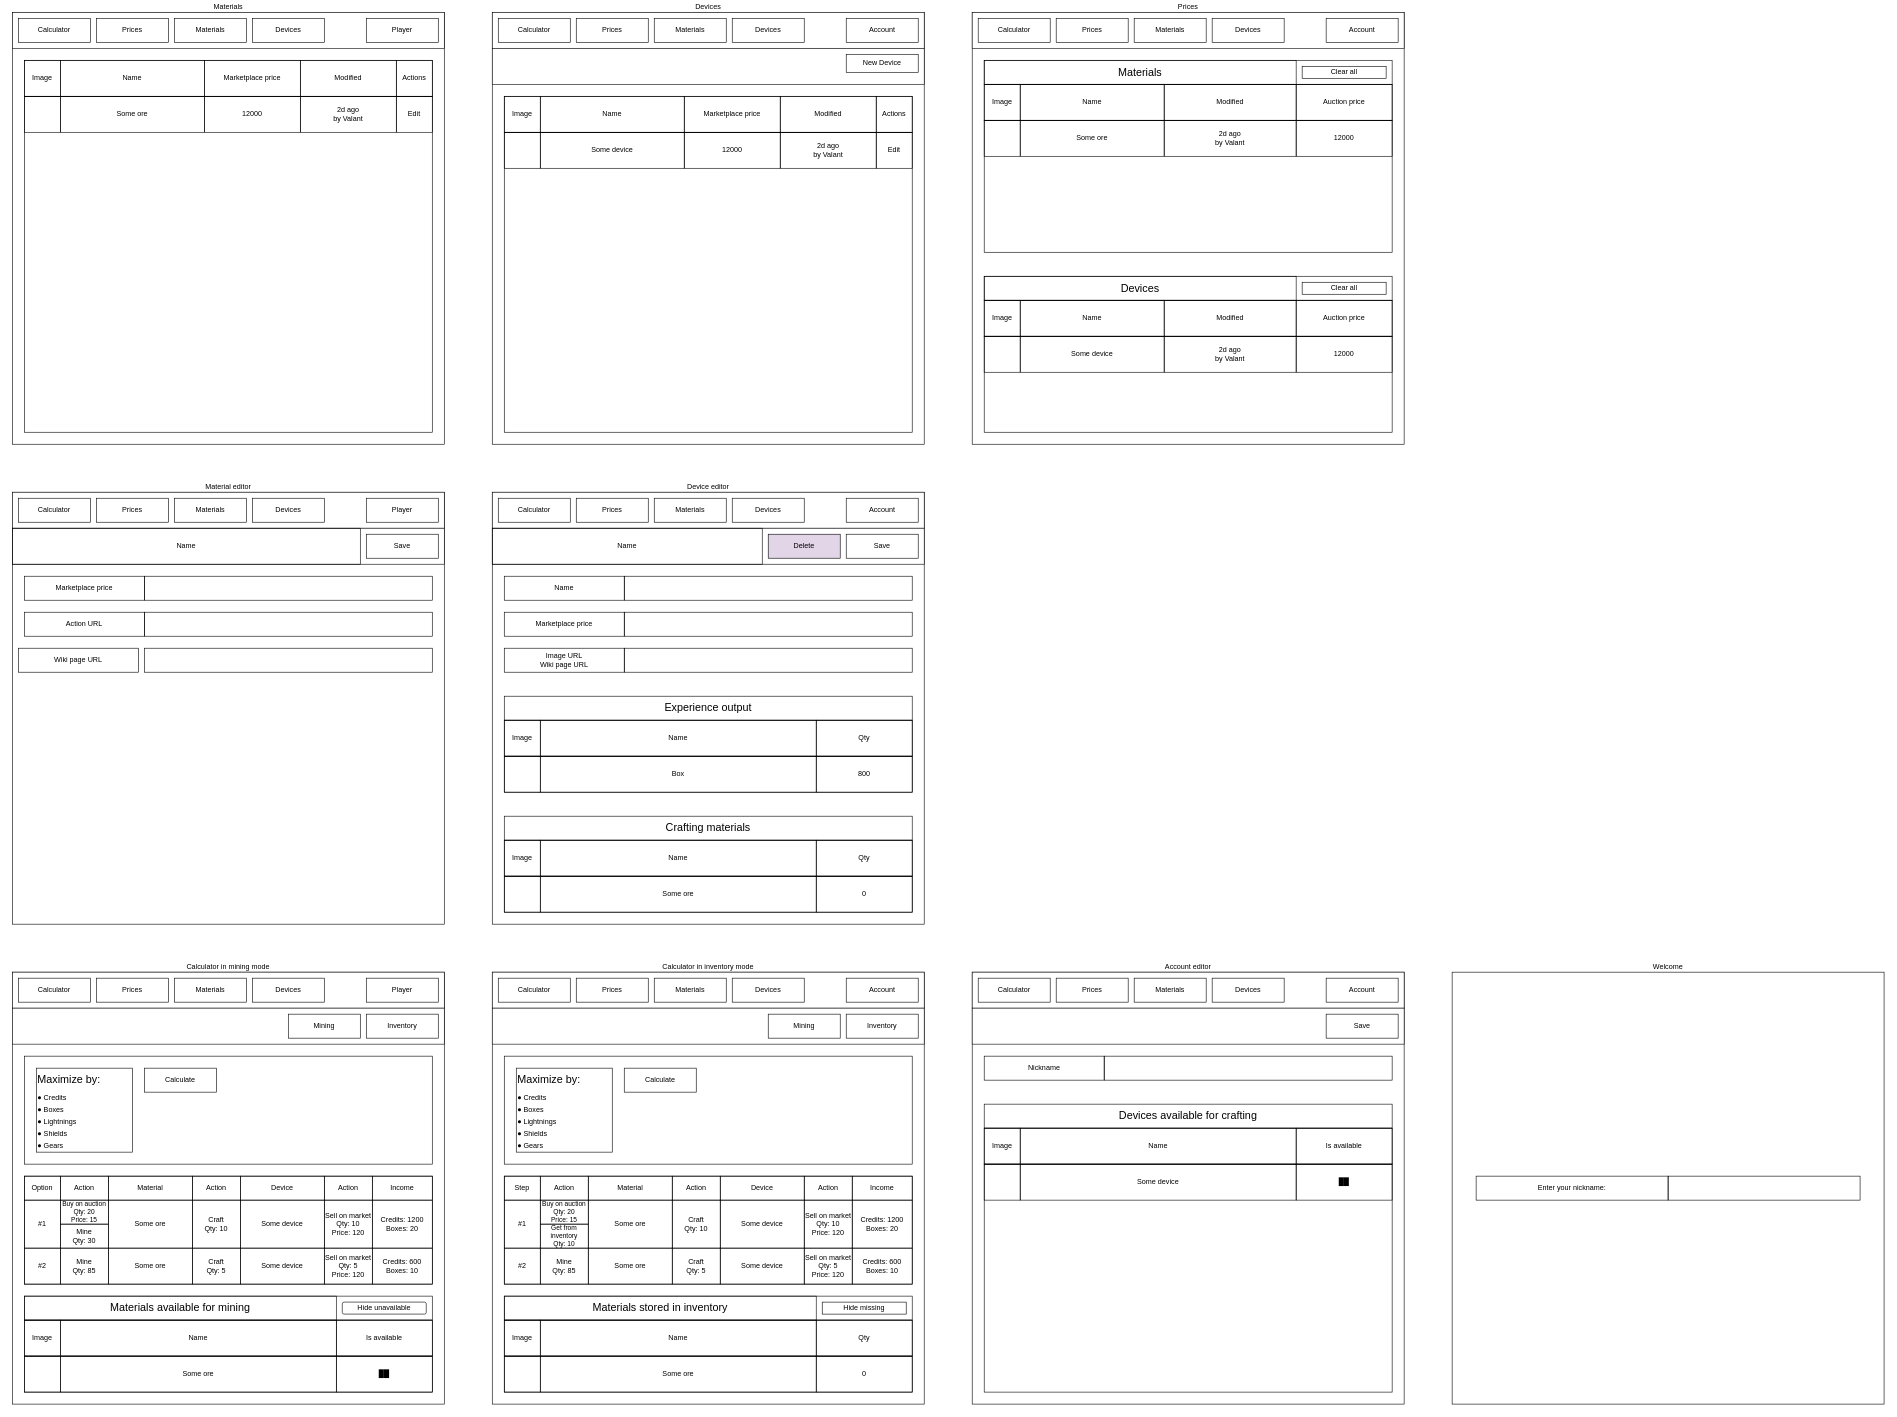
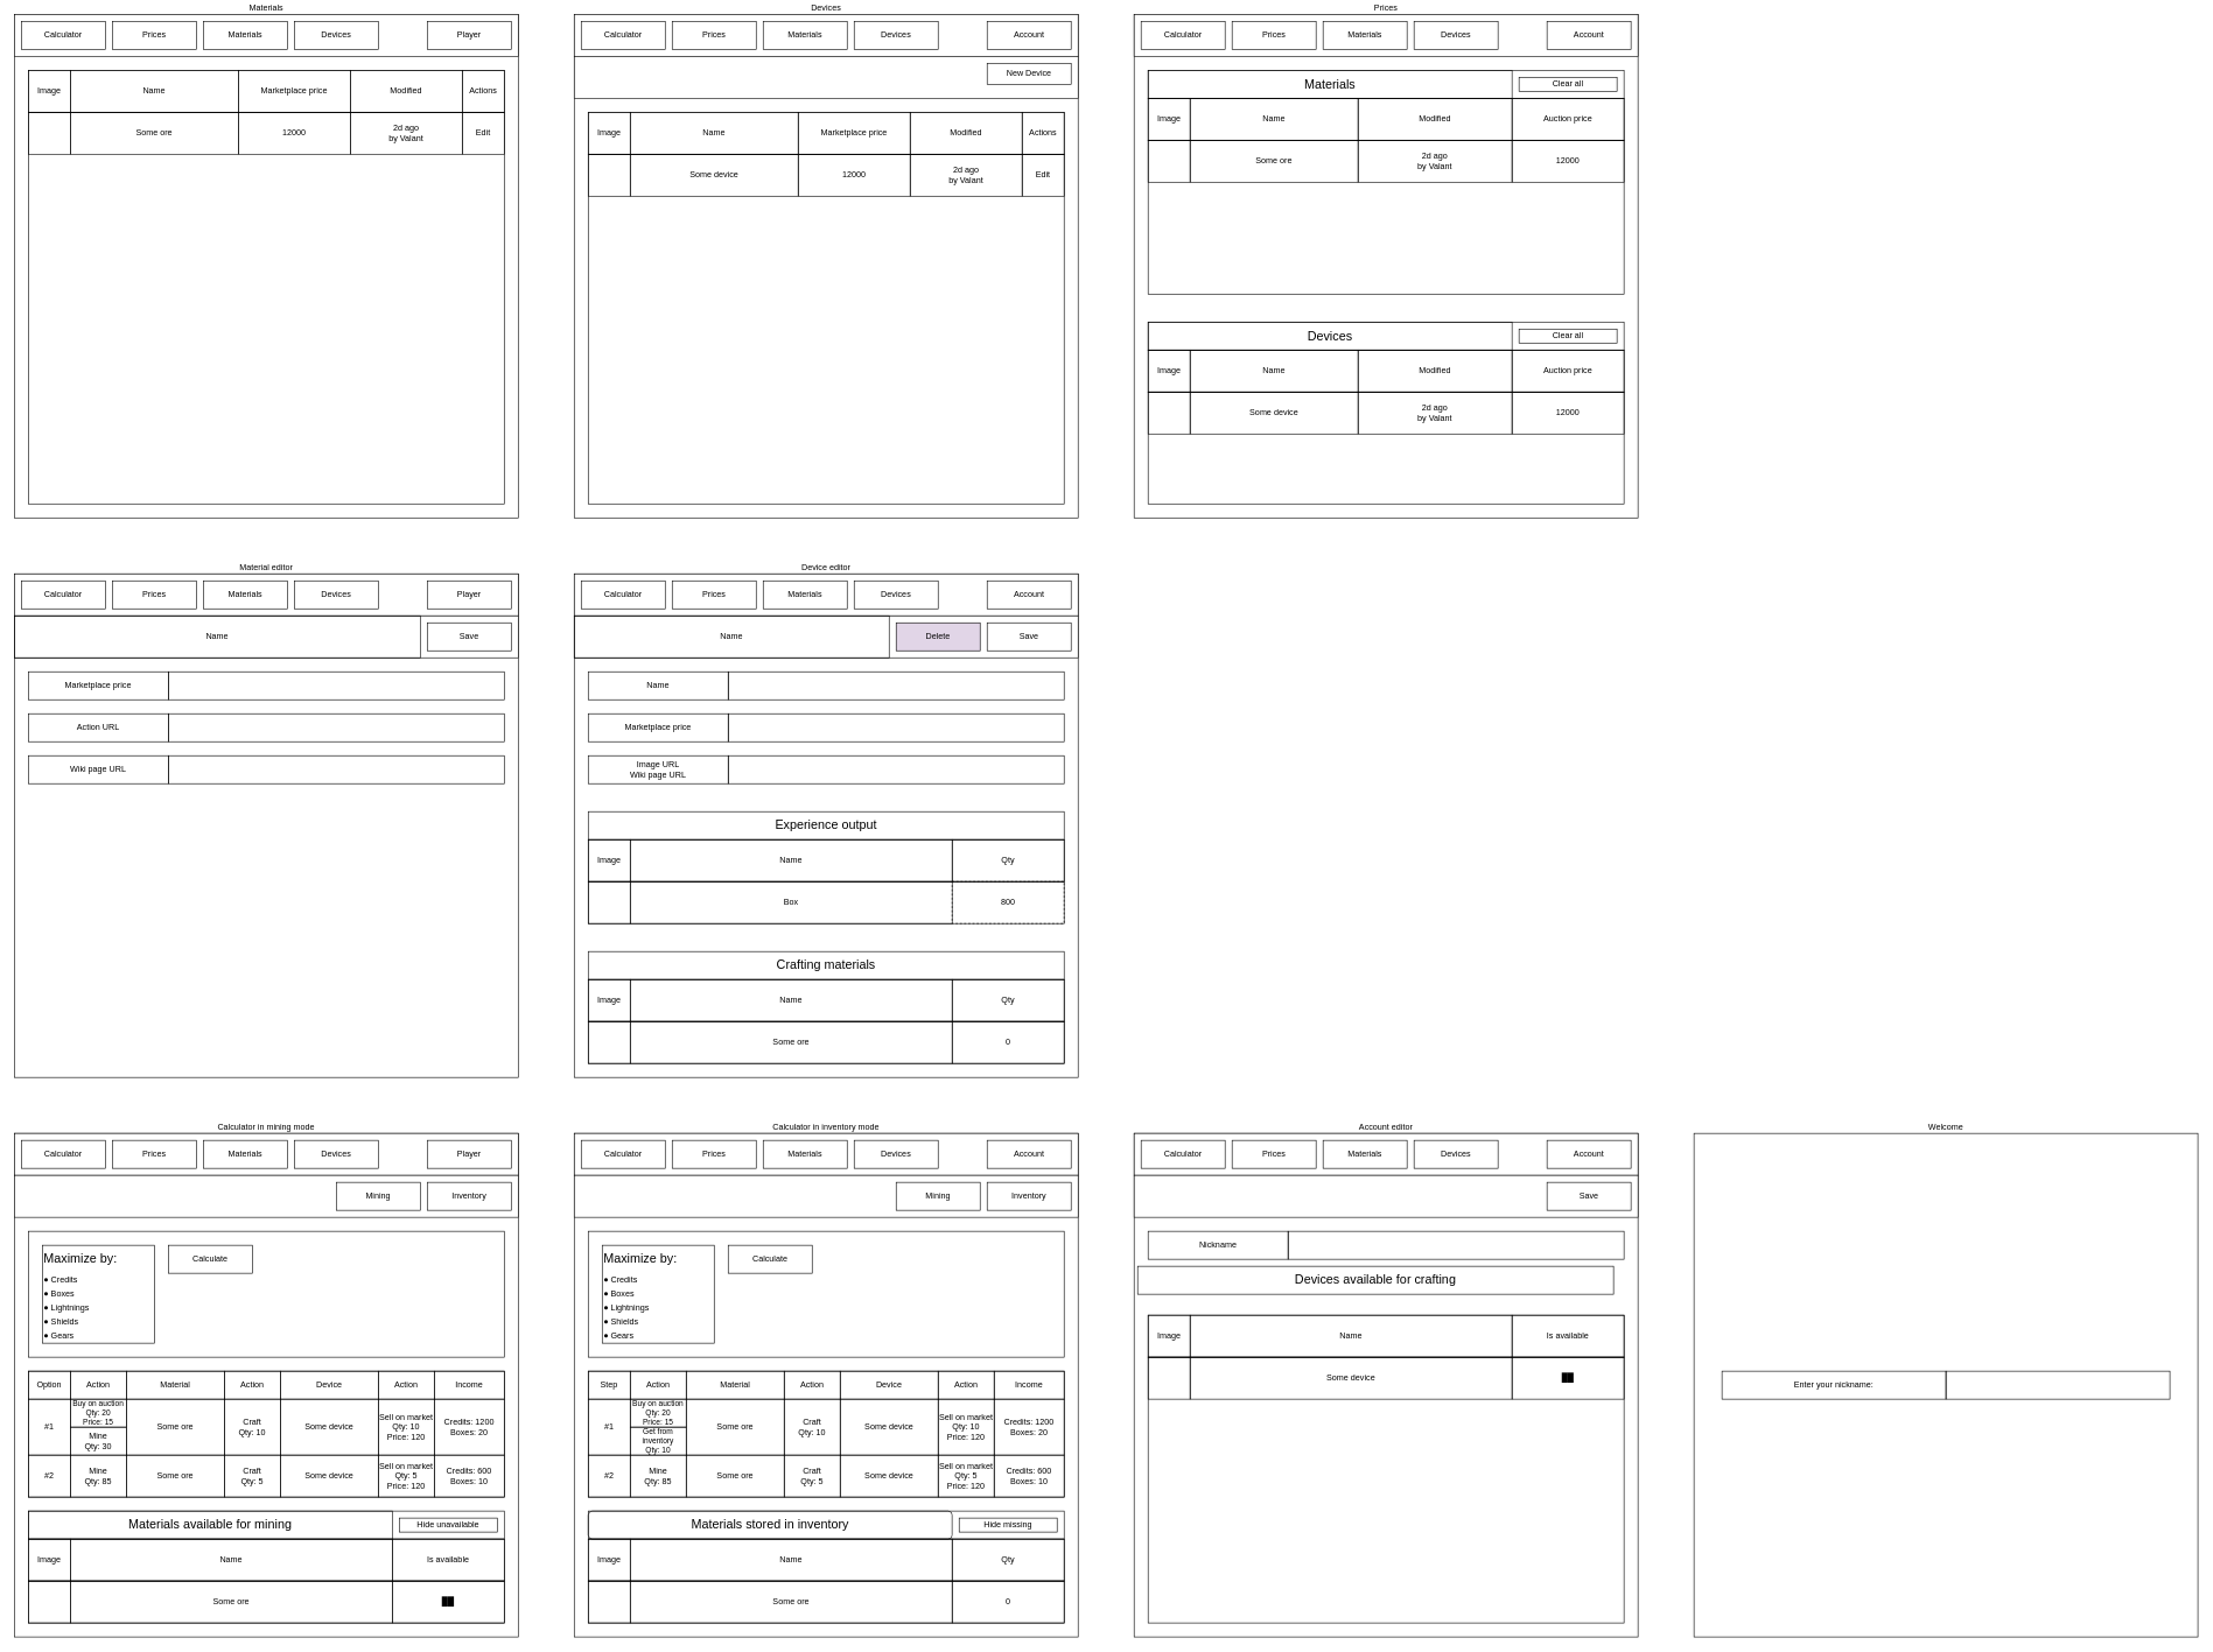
- <mxCell id="203" value="Wiki page URL" style="rounded=0;whiteSpace=wrap;html=1;fillColor=none;verticalAlign=middle;" parent="1" vertex="1"><mxGeometry x="30" y="1080" width="200" height="40" as="geometry" /></mxCell>
+ <mxCell id="203" value="Wiki page URL" style="rounded=0;whiteSpace=wrap;html=1;fillColor=none;verticalAlign=middle;" parent="1" vertex="1"><mxGeometry x="40" y="1080" width="200" height="40" as="geometry" /></mxCell>
- <mxCell id="143" value="800" style="rounded=0;whiteSpace=wrap;html=1;fillColor=none;verticalAlign=middle;" parent="1" vertex="1"><mxGeometry x="1360" y="1260" width="160" height="60" as="geometry" /></mxCell>
+ <mxCell id="143" value="800" style="rounded=0;whiteSpace=wrap;html=1;fillColor=none;verticalAlign=middle;dashed=1;" parent="1" vertex="1"><mxGeometry x="1360" y="1260" width="160" height="60" as="geometry" /></mxCell>
- <mxCell id="164" value="Devices available for crafting" style="rounded=0;whiteSpace=wrap;html=1;fillColor=none;verticalAlign=middle;fontSize=18;" parent="1" vertex="1"><mxGeometry x="1640" y="1840" width="680" height="40" as="geometry" /></mxCell>
+ <mxCell id="164" value="Devices available for crafting" style="rounded=0;whiteSpace=wrap;html=1;fillColor=none;verticalAlign=middle;fontSize=18;" parent="1" vertex="1"><mxGeometry x="1625" y="1810" width="680" height="40" as="geometry" /></mxCell>
- <mxCell id="201" value="Hide&amp;nbsp;&lt;span&gt;unavailable&lt;br&gt;&lt;/span&gt;" style="whiteSpace=wrap;html=1;fillColor=#ffffff;verticalAlign=middle;rounded=1;" parent="1" vertex="1"><mxGeometry x="570" y="2170" width="140" height="20" as="geometry" /></mxCell>
+ <mxCell id="201" value="Hide&amp;nbsp;&lt;span&gt;unavailable&lt;br&gt;&lt;/span&gt;" style="rounded=0;whiteSpace=wrap;html=1;fillColor=#ffffff;verticalAlign=middle;" parent="1" vertex="1"><mxGeometry x="570" y="2170" width="140" height="20" as="geometry" /></mxCell>
- <mxCell id="190" value="Materials stored in inventory" style="rounded=0;whiteSpace=wrap;html=1;fillColor=none;verticalAlign=middle;fontSize=18;" parent="1" vertex="1"><mxGeometry x="840" y="2160" width="520" height="40" as="geometry" /></mxCell>
+ <mxCell id="190" value="Materials stored in inventory" style="whiteSpace=wrap;html=1;fillColor=none;verticalAlign=middle;fontSize=18;rounded=1;" parent="1" vertex="1"><mxGeometry x="840" y="2160" width="520" height="40" as="geometry" /></mxCell>
